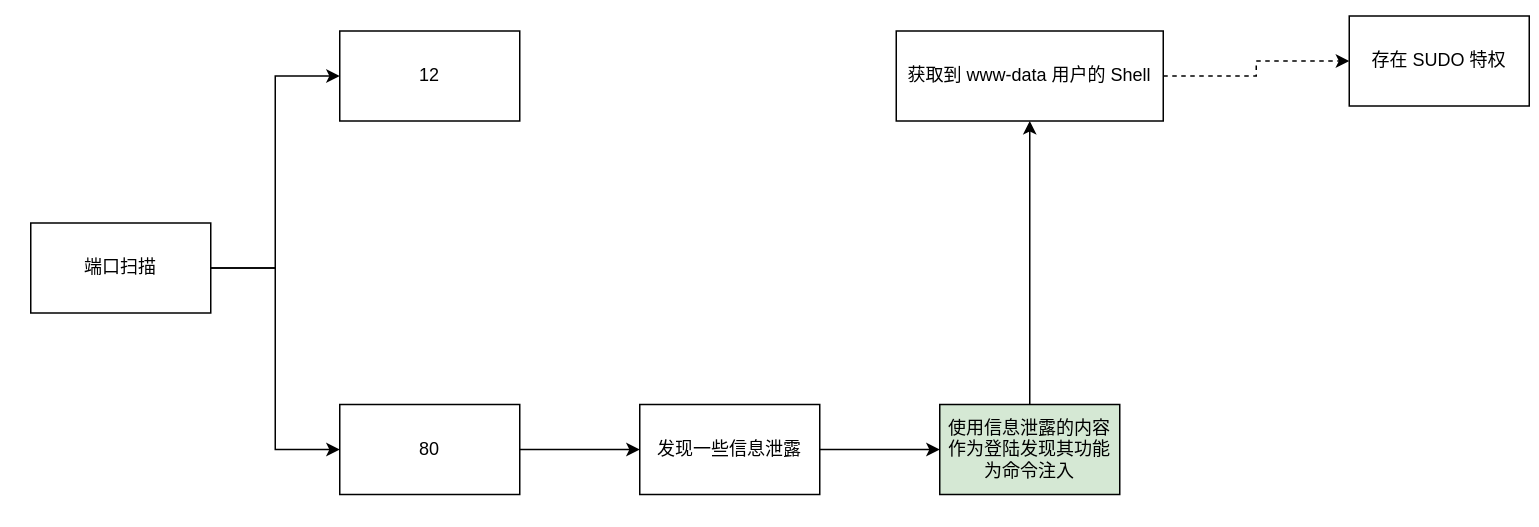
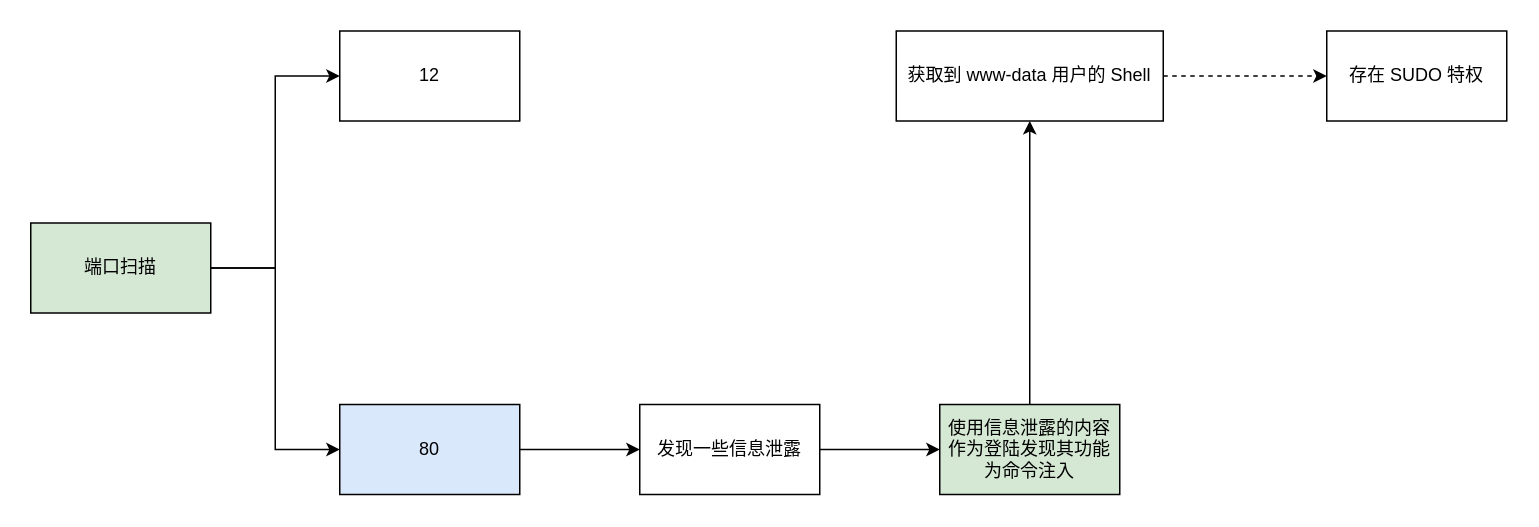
- <mxCell id="14" value="存在 SUDO 特权" style="whiteSpace=wrap;html=1;rounded=0;" vertex="1" parent="1"><mxGeometry x="899" y="10" width="120" height="60" as="geometry" /></mxCell>
+ <mxCell id="14" value="存在 SUDO 特权" style="whiteSpace=wrap;html=1;rounded=0;" vertex="1" parent="1"><mxGeometry x="884" y="20" width="120" height="60" as="geometry" /></mxCell>
- <mxCell id="4" value="端口扫描" style="rounded=0;whiteSpace=wrap;html=1;" vertex="1" parent="1"><mxGeometry x="20" y="148" width="120" height="60" as="geometry" /></mxCell>
+ <mxCell id="4" value="端口扫描" style="rounded=0;whiteSpace=wrap;html=1;fillColor=#d5e8d4;" vertex="1" parent="1"><mxGeometry x="20" y="148" width="120" height="60" as="geometry" /></mxCell>
- <mxCell id="7" value="80" style="whiteSpace=wrap;html=1;rounded=0;" vertex="1" parent="1"><mxGeometry x="226" y="269" width="120" height="60" as="geometry" /></mxCell>
+ <mxCell id="7" value="80" style="whiteSpace=wrap;html=1;rounded=0;fillColor=#dae8fc;" vertex="1" parent="1"><mxGeometry x="226" y="269" width="120" height="60" as="geometry" /></mxCell>
